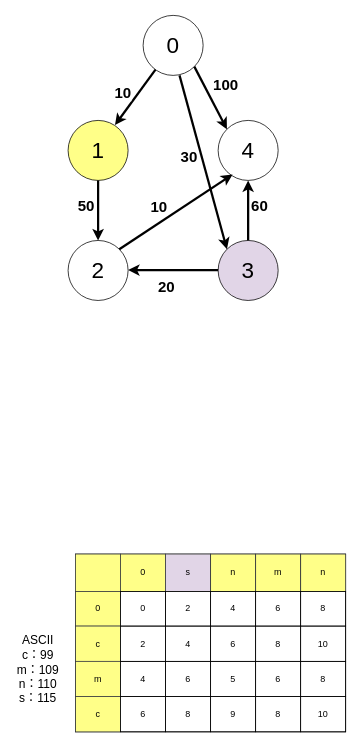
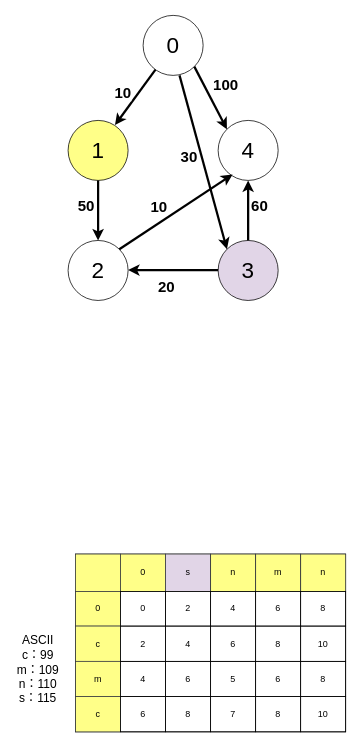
- <mxCell id="54" value="9" style="connectable=0;recursiveResize=0;strokeColor=inherit;fillColor=none;align=center;whiteSpace=wrap;html=1;" vertex="1" parent="50"><mxGeometry x="180" width="60" height="47" as="geometry"><mxRectangle width="60" height="47" as="alternateBounds" /></mxGeometry></mxCell>
+ <mxCell id="54" value="7" style="connectable=0;recursiveResize=0;strokeColor=inherit;fillColor=none;align=center;whiteSpace=wrap;html=1;" vertex="1" parent="50"><mxGeometry x="180" width="60" height="47" as="geometry"><mxRectangle width="60" height="47" as="alternateBounds" /></mxGeometry></mxCell>
